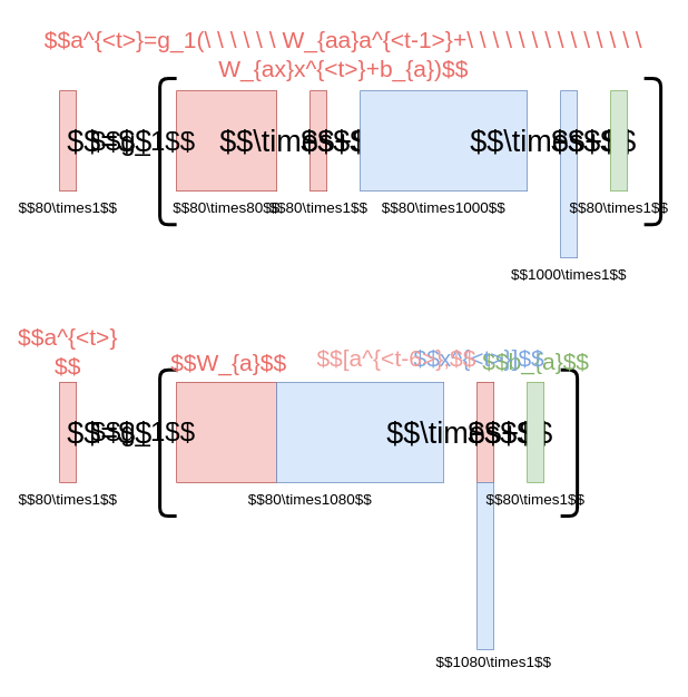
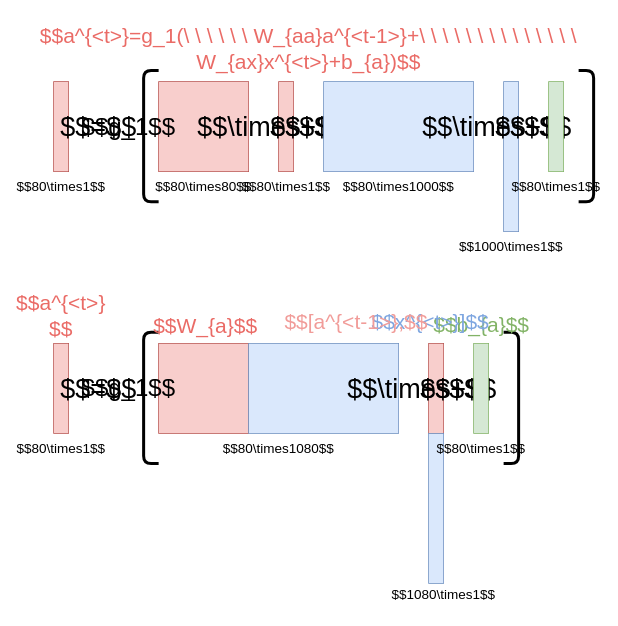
- <mxCell id="44" value="&lt;font style=&quot;font-size: 28px&quot; color=&quot;#F19C99&quot;&gt;$$[a^{&amp;lt;t-6&amp;gt;},$$&lt;/font&gt;" style="text;html=1;strokeColor=none;fillColor=none;align=center;verticalAlign=middle;whiteSpace=wrap;rounded=0;strokeWidth=8;" vertex="1" parent="42"><mxGeometry width="201" height="51" as="geometry" /></mxCell>
+ <mxCell id="44" value="&lt;font style=&quot;font-size: 28px&quot; color=&quot;#F19C99&quot;&gt;$$[a^{&amp;lt;t-1&amp;gt;},$$&lt;/font&gt;" style="text;html=1;strokeColor=none;fillColor=none;align=center;verticalAlign=middle;whiteSpace=wrap;rounded=0;strokeWidth=8;" vertex="1" parent="42"><mxGeometry width="201" height="51" as="geometry" /></mxCell>
